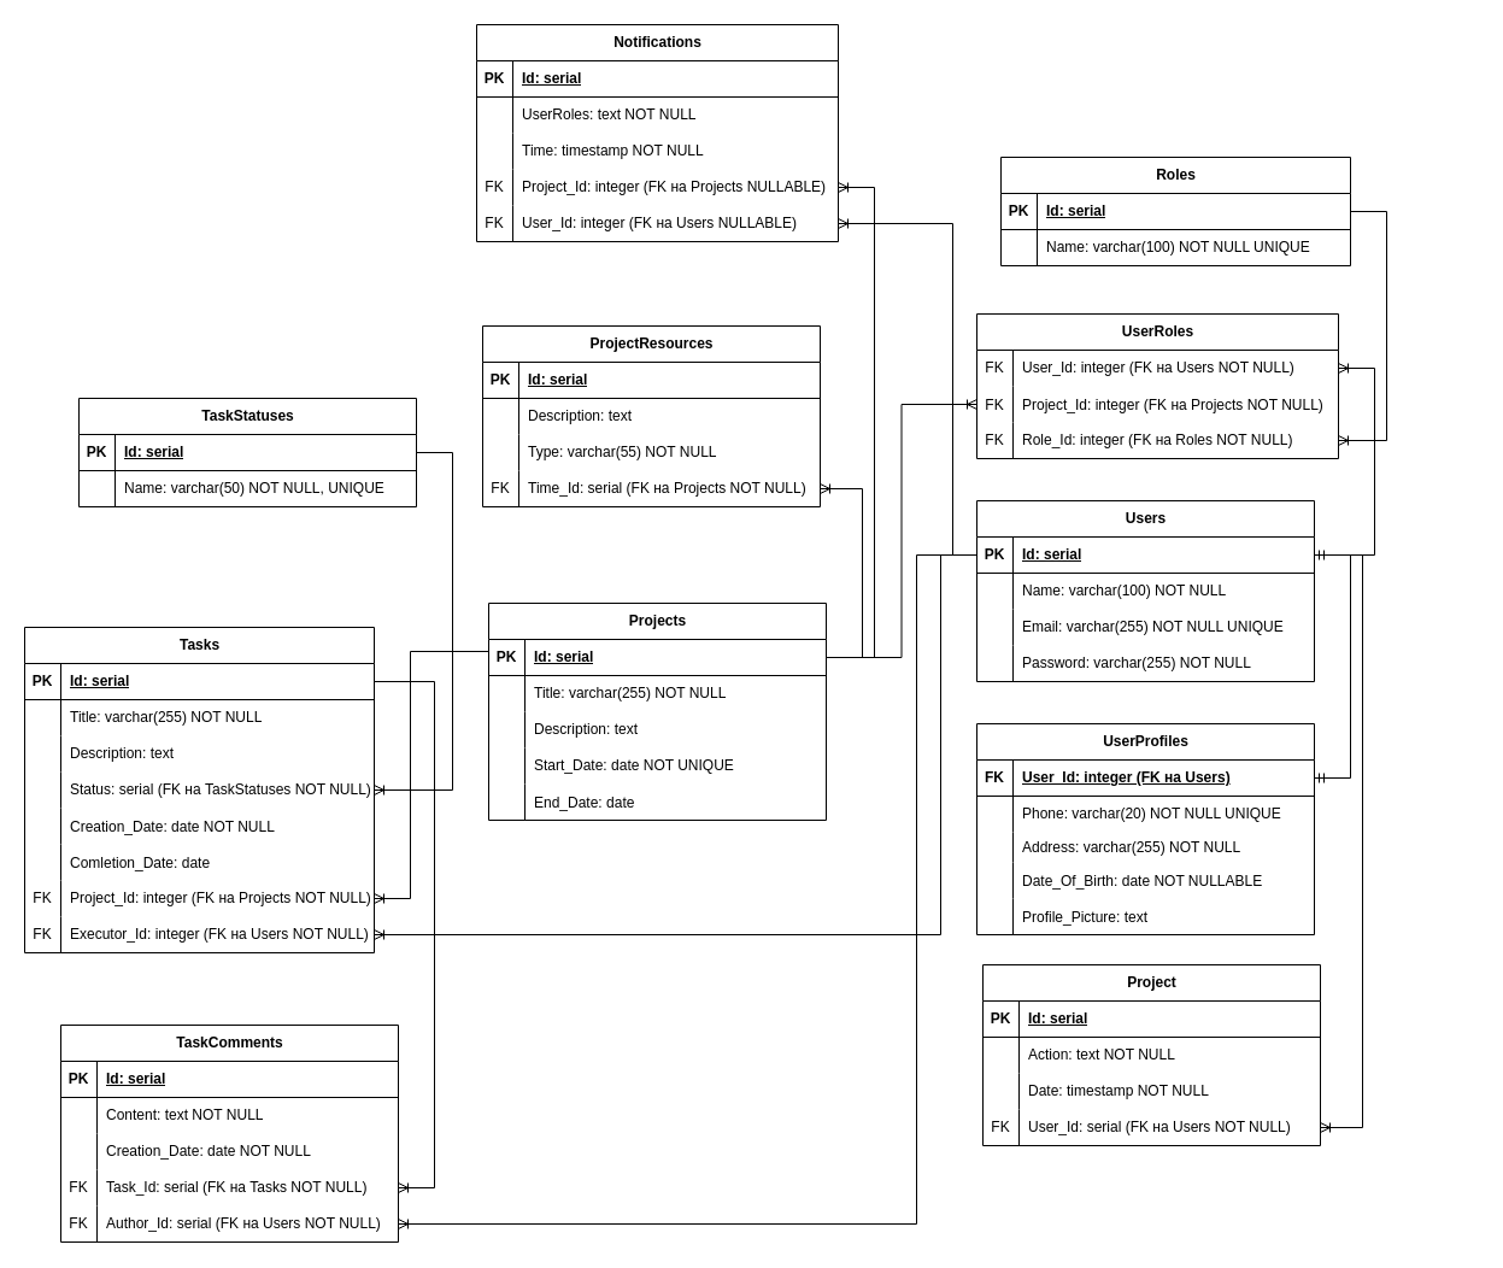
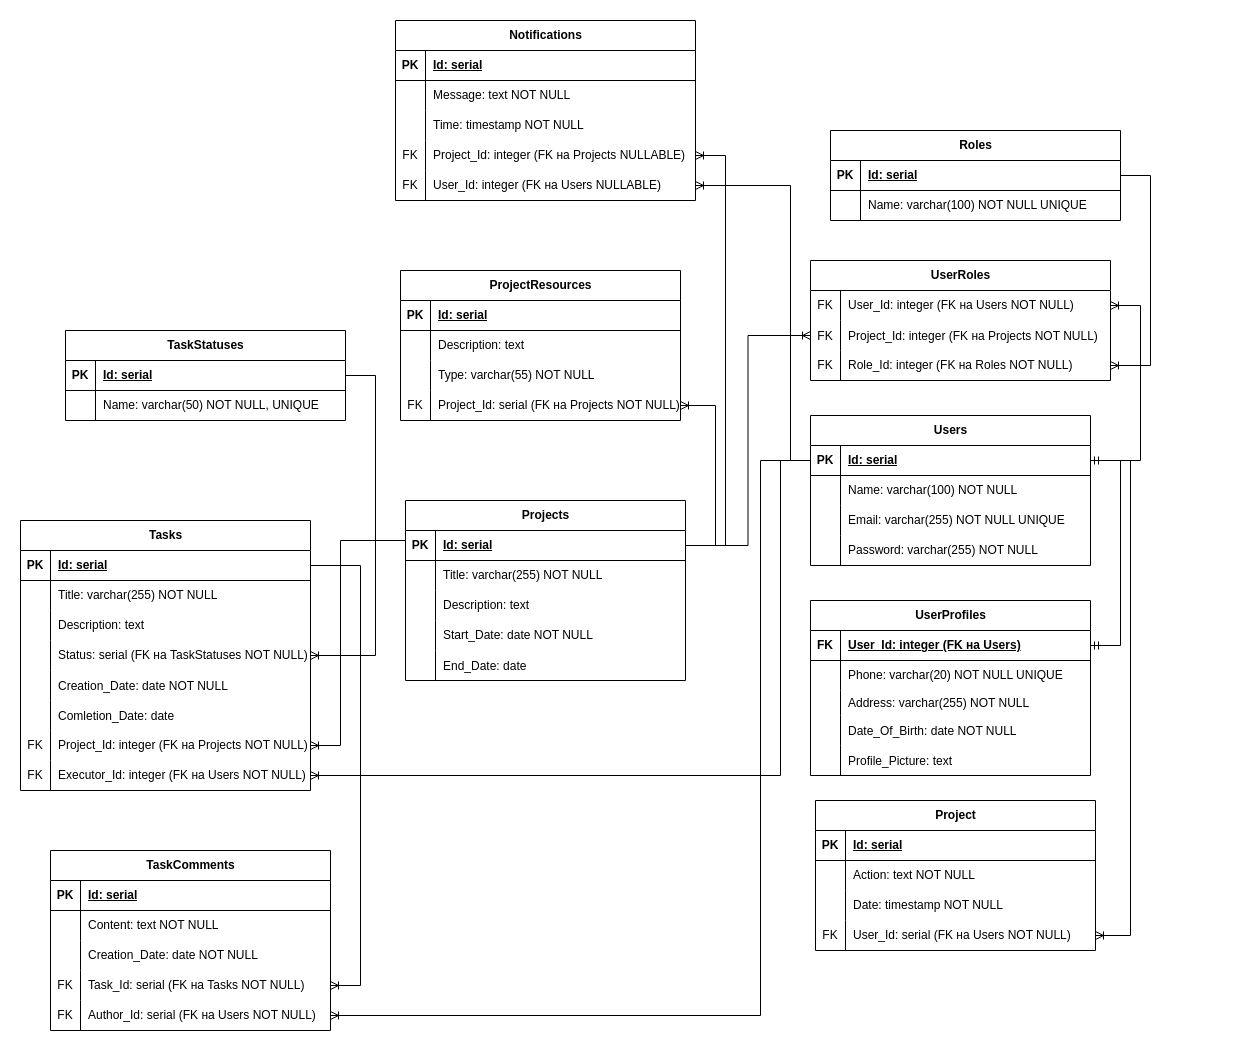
- <mxCell id="111" value="UserRoles: text NOT NULL" style="shape=partialRectangle;connectable=0;fillColor=none;top=0;left=0;bottom=0;right=0;align=left;spacingLeft=6;overflow=hidden;whiteSpace=wrap;html=1;" parent="109" vertex="1"><mxGeometry x="30" width="270" height="30" as="geometry"><mxRectangle width="270" height="30" as="alternateBounds" /></mxGeometry></mxCell>
+ <mxCell id="111" value="Message: text NOT NULL" style="shape=partialRectangle;connectable=0;fillColor=none;top=0;left=0;bottom=0;right=0;align=left;spacingLeft=6;overflow=hidden;whiteSpace=wrap;html=1;" parent="109" vertex="1"><mxGeometry x="30" width="270" height="30" as="geometry"><mxRectangle width="270" height="30" as="alternateBounds" /></mxGeometry></mxCell>
- <mxCell id="91" value="Time_Id: serial (FK на Projects NOT NULL)" style="shape=partialRectangle;connectable=0;fillColor=none;top=0;left=0;bottom=0;right=0;align=left;spacingLeft=6;fontStyle=0;overflow=hidden;whiteSpace=wrap;html=1;" parent="89" vertex="1"><mxGeometry x="30" width="250" height="30" as="geometry"><mxRectangle width="250" height="30" as="alternateBounds" /></mxGeometry></mxCell>
+ <mxCell id="91" value="Project_Id: serial (FK на Projects NOT NULL)" style="shape=partialRectangle;connectable=0;fillColor=none;top=0;left=0;bottom=0;right=0;align=left;spacingLeft=6;fontStyle=0;overflow=hidden;whiteSpace=wrap;html=1;" parent="89" vertex="1"><mxGeometry x="30" width="250" height="30" as="geometry"><mxRectangle width="250" height="30" as="alternateBounds" /></mxGeometry></mxCell>
- <mxCell id="59" value="Start_Date: date NOT UNIQUE" style="shape=partialRectangle;connectable=0;fillColor=none;top=0;left=0;bottom=0;right=0;align=left;spacingLeft=6;overflow=hidden;whiteSpace=wrap;html=1;" parent="57" vertex="1"><mxGeometry x="30" width="250" height="30" as="geometry"><mxRectangle width="250" height="30" as="alternateBounds" /></mxGeometry></mxCell>
+ <mxCell id="59" value="Start_Date: date NOT NULL" style="shape=partialRectangle;connectable=0;fillColor=none;top=0;left=0;bottom=0;right=0;align=left;spacingLeft=6;overflow=hidden;whiteSpace=wrap;html=1;" parent="57" vertex="1"><mxGeometry x="30" width="250" height="30" as="geometry"><mxRectangle width="250" height="30" as="alternateBounds" /></mxGeometry></mxCell>
- <mxCell id="133" value="Date_Of_Birth: date NOT NULLABLE" style="shape=partialRectangle;connectable=0;fillColor=none;top=0;left=0;bottom=0;right=0;align=left;spacingLeft=6;overflow=hidden;" parent="131" vertex="1"><mxGeometry x="30" width="250" height="30" as="geometry"><mxRectangle width="250" height="30" as="alternateBounds" /></mxGeometry></mxCell>
+ <mxCell id="133" value="Date_Of_Birth: date NOT NULL" style="shape=partialRectangle;connectable=0;fillColor=none;top=0;left=0;bottom=0;right=0;align=left;spacingLeft=6;overflow=hidden;" parent="131" vertex="1"><mxGeometry x="30" width="250" height="30" as="geometry"><mxRectangle width="250" height="30" as="alternateBounds" /></mxGeometry></mxCell>
